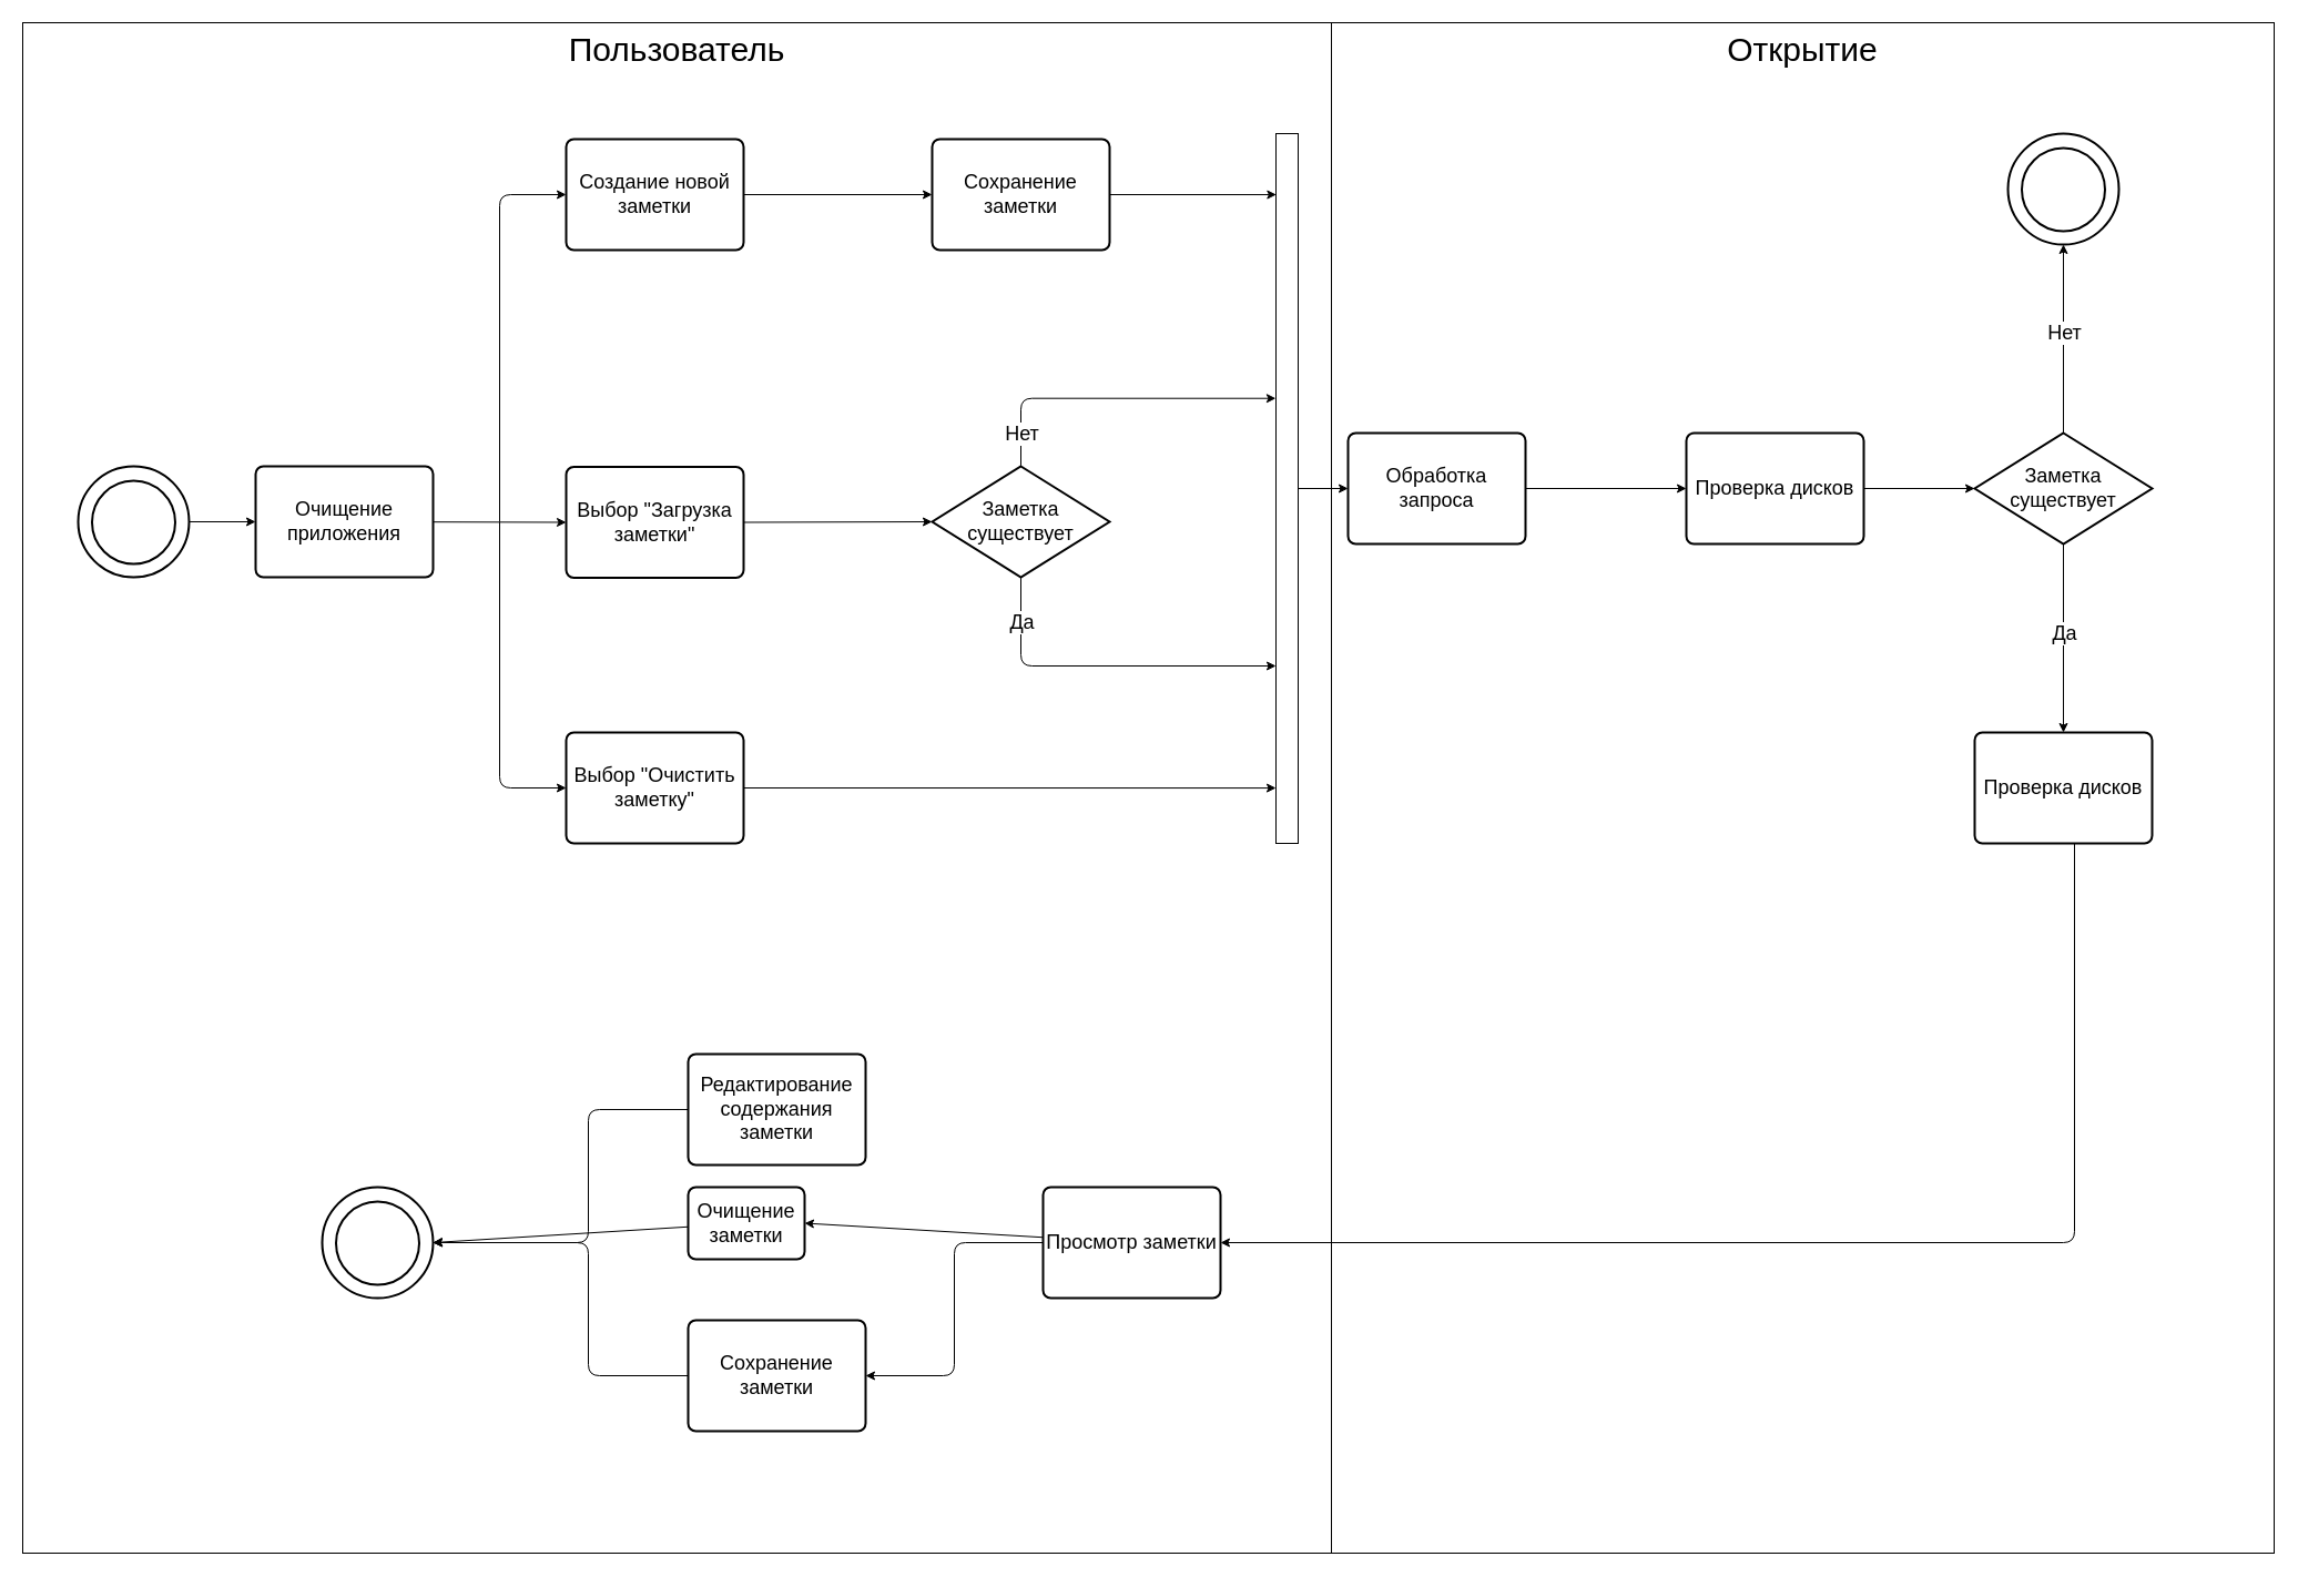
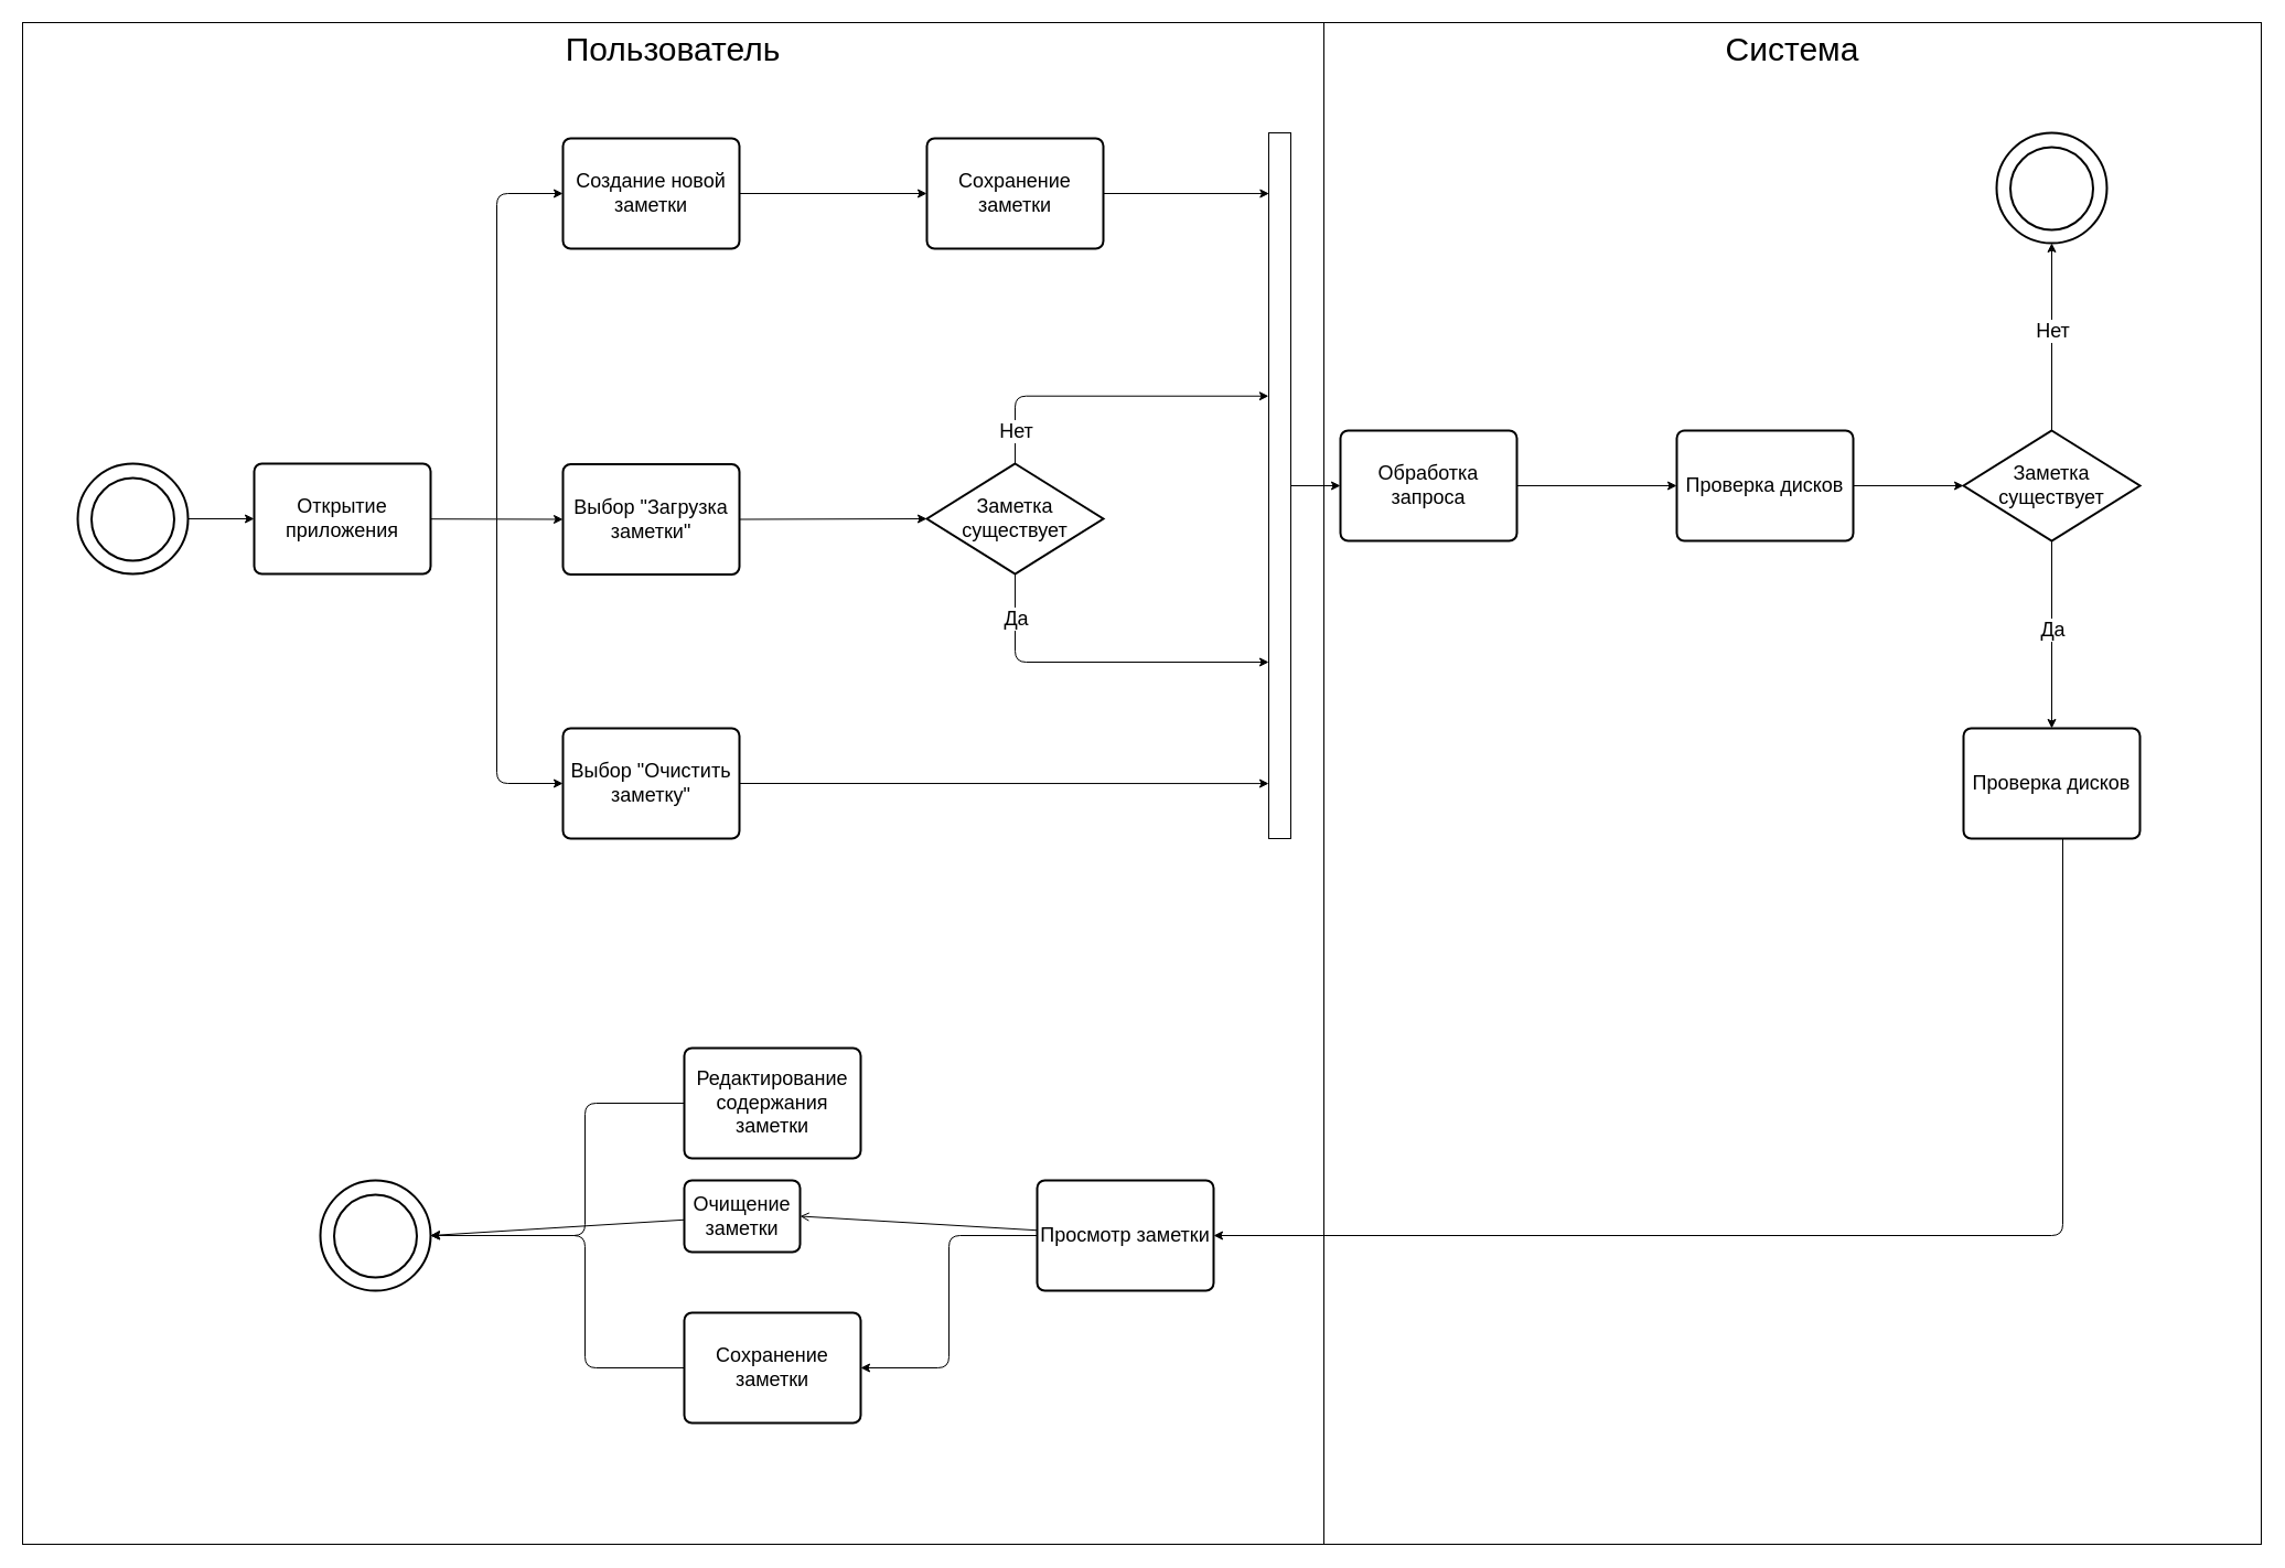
- <mxCell id="49" value="Открытие" style="whiteSpace=wrap;html=1;fontSize=30;fillColor=none;verticalAlign=top;" parent="1" vertex="1"><mxGeometry x="1200" y="20" width="850" height="1380" as="geometry" /></mxCell>
+ <mxCell id="49" value="Система" style="whiteSpace=wrap;html=1;fontSize=30;fillColor=none;verticalAlign=top;" parent="1" vertex="1"><mxGeometry x="1200" y="20" width="850" height="1380" as="geometry" /></mxCell>
- <mxCell id="8" value="&lt;font style=&quot;font-size: 18px;&quot;&gt;Очищение приложения&lt;/font&gt;" style="rounded=1;whiteSpace=wrap;html=1;absoluteArcSize=1;arcSize=14;strokeWidth=2;fillColor=none;" parent="1" vertex="1"><mxGeometry x="230" y="420" width="160" height="100" as="geometry" /></mxCell>
+ <mxCell id="8" value="&lt;font style=&quot;font-size: 18px;&quot;&gt;Открытие приложения&lt;/font&gt;" style="rounded=1;whiteSpace=wrap;html=1;absoluteArcSize=1;arcSize=14;strokeWidth=2;fillColor=none;" parent="1" vertex="1"><mxGeometry x="230" y="420" width="160" height="100" as="geometry" /></mxCell>
- <mxCell id="37" style="edgeStyle=none;html=1;entryX=1;entryY=0.5;entryDx=0;entryDy=0;fontSize=18;" parent="1" source="39" target="43" edge="1"><mxGeometry relative="1" as="geometry" /></mxCell>
+ <mxCell id="37" style="edgeStyle=none;html=1;entryX=1;entryY=0.5;entryDx=0;entryDy=0;fontSize=18;endArrow=open;" parent="1" source="39" target="43" edge="1"><mxGeometry relative="1" as="geometry" /></mxCell>
